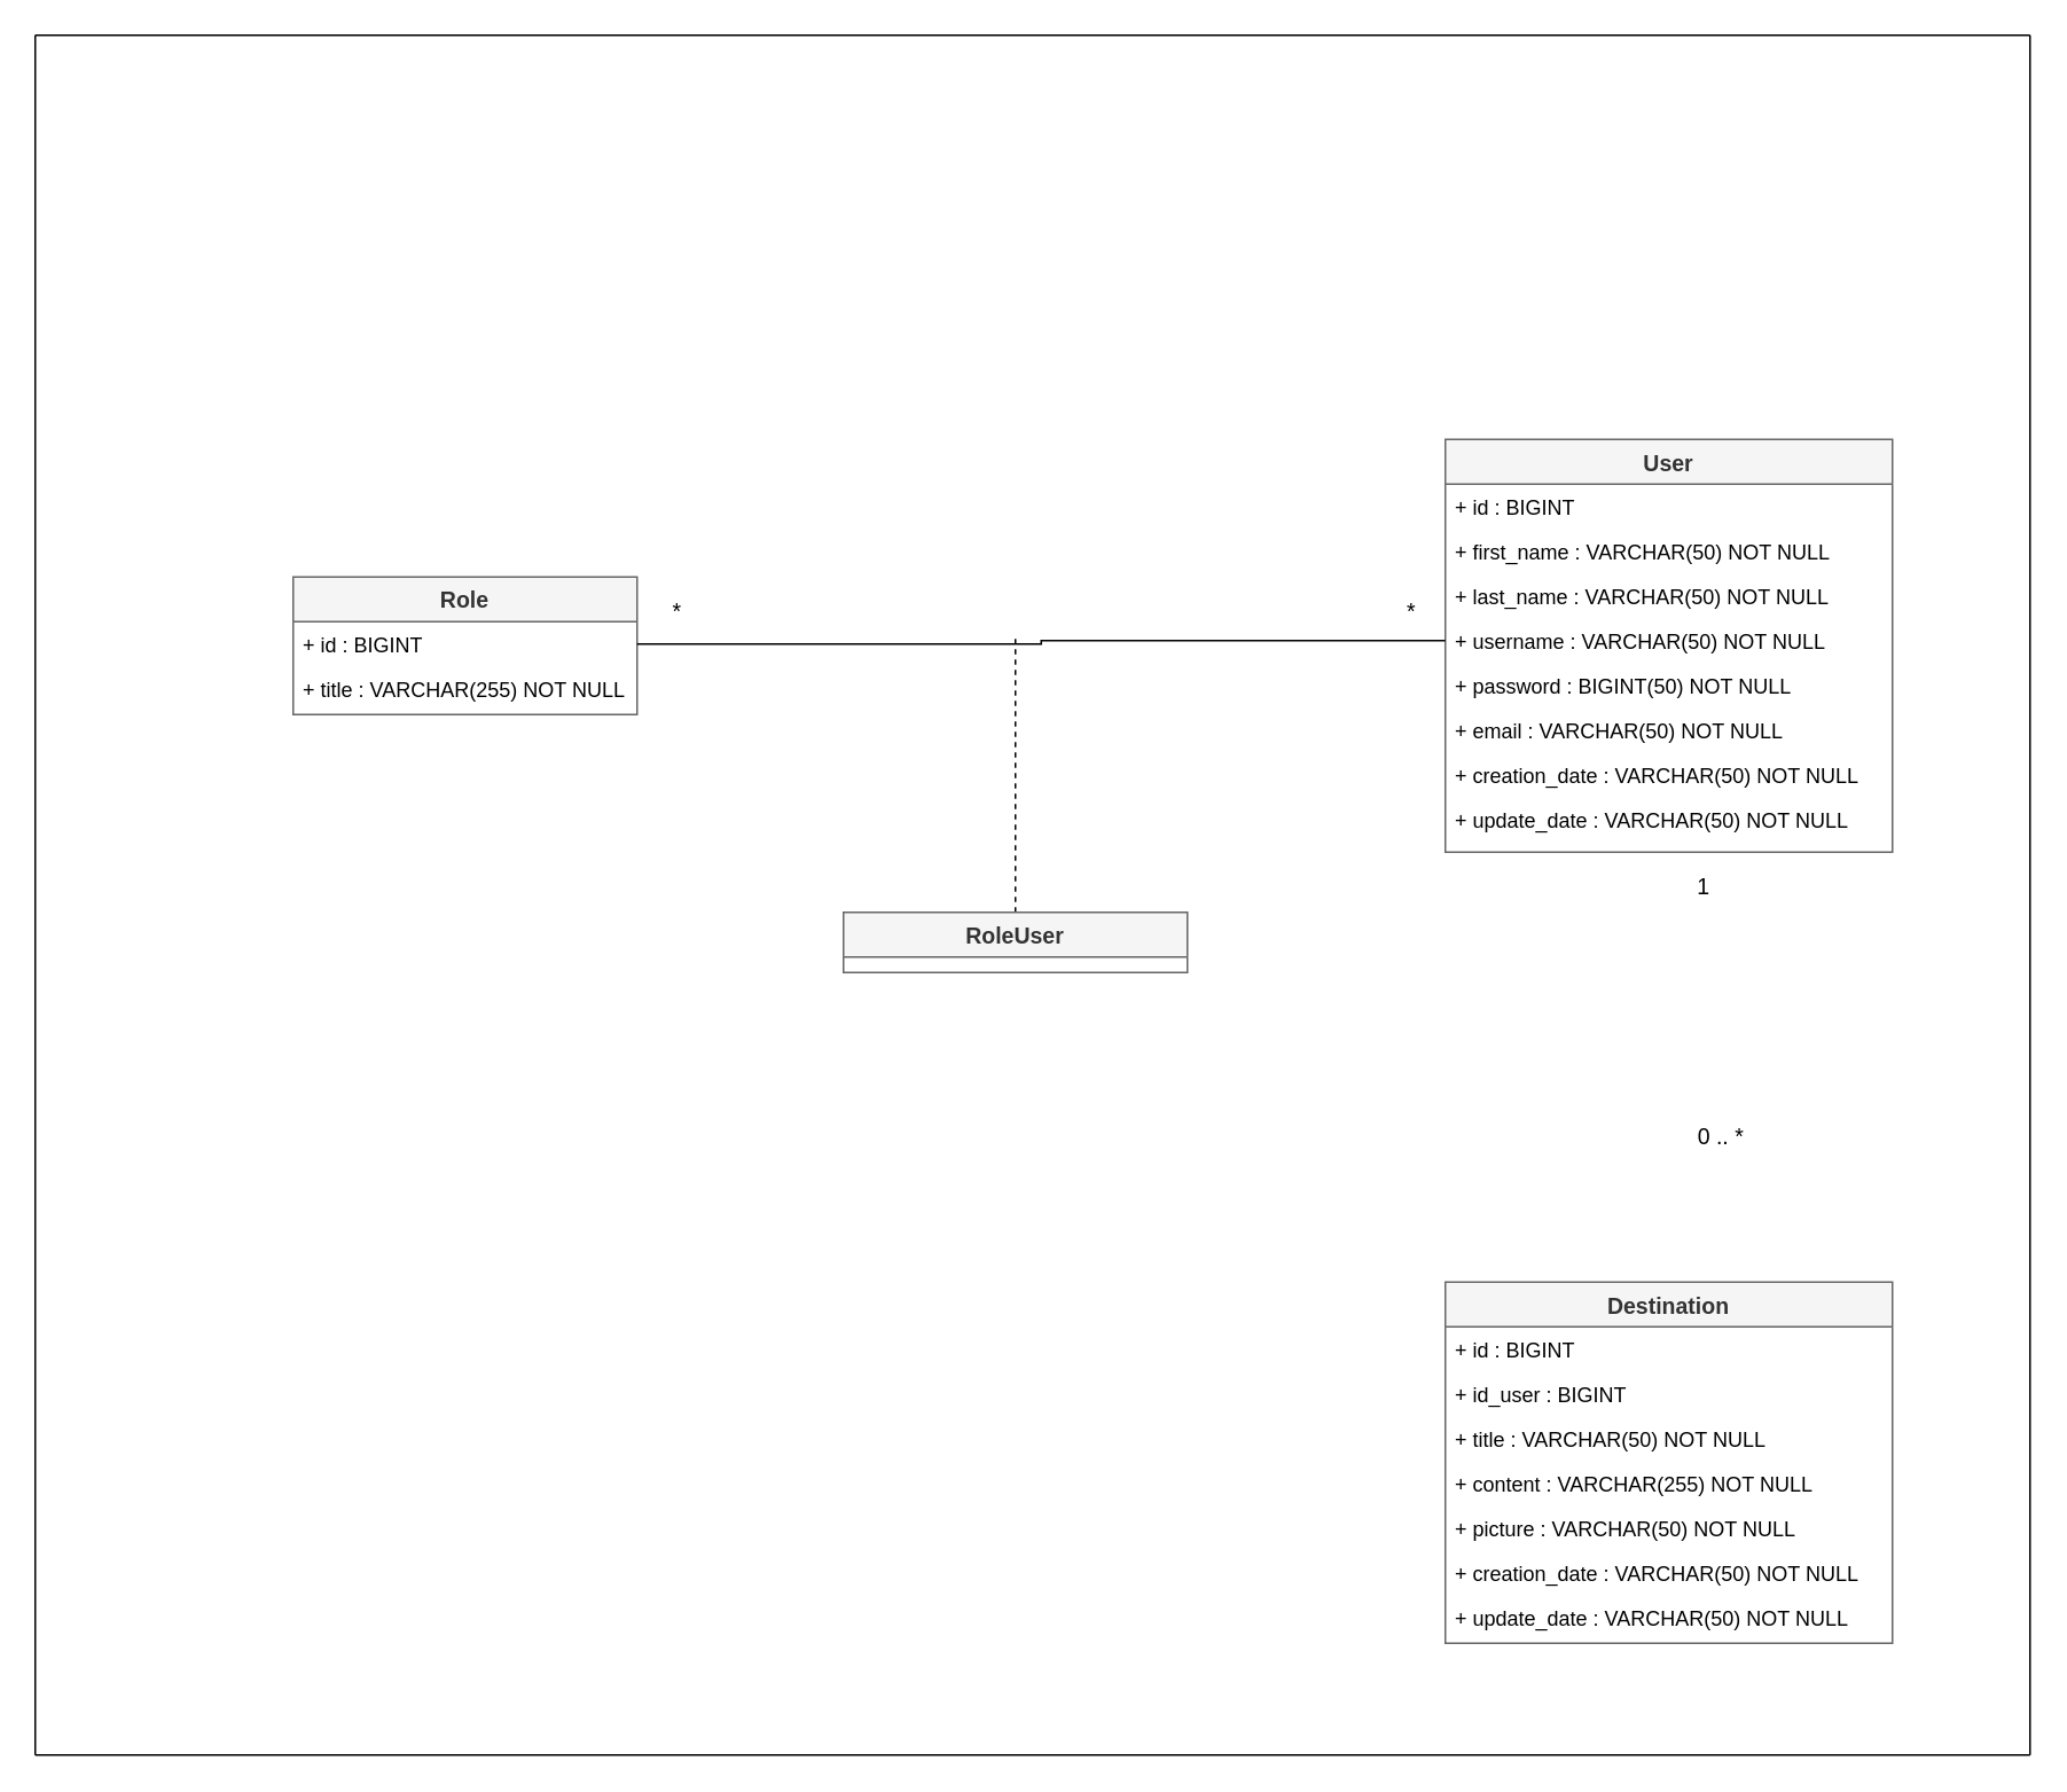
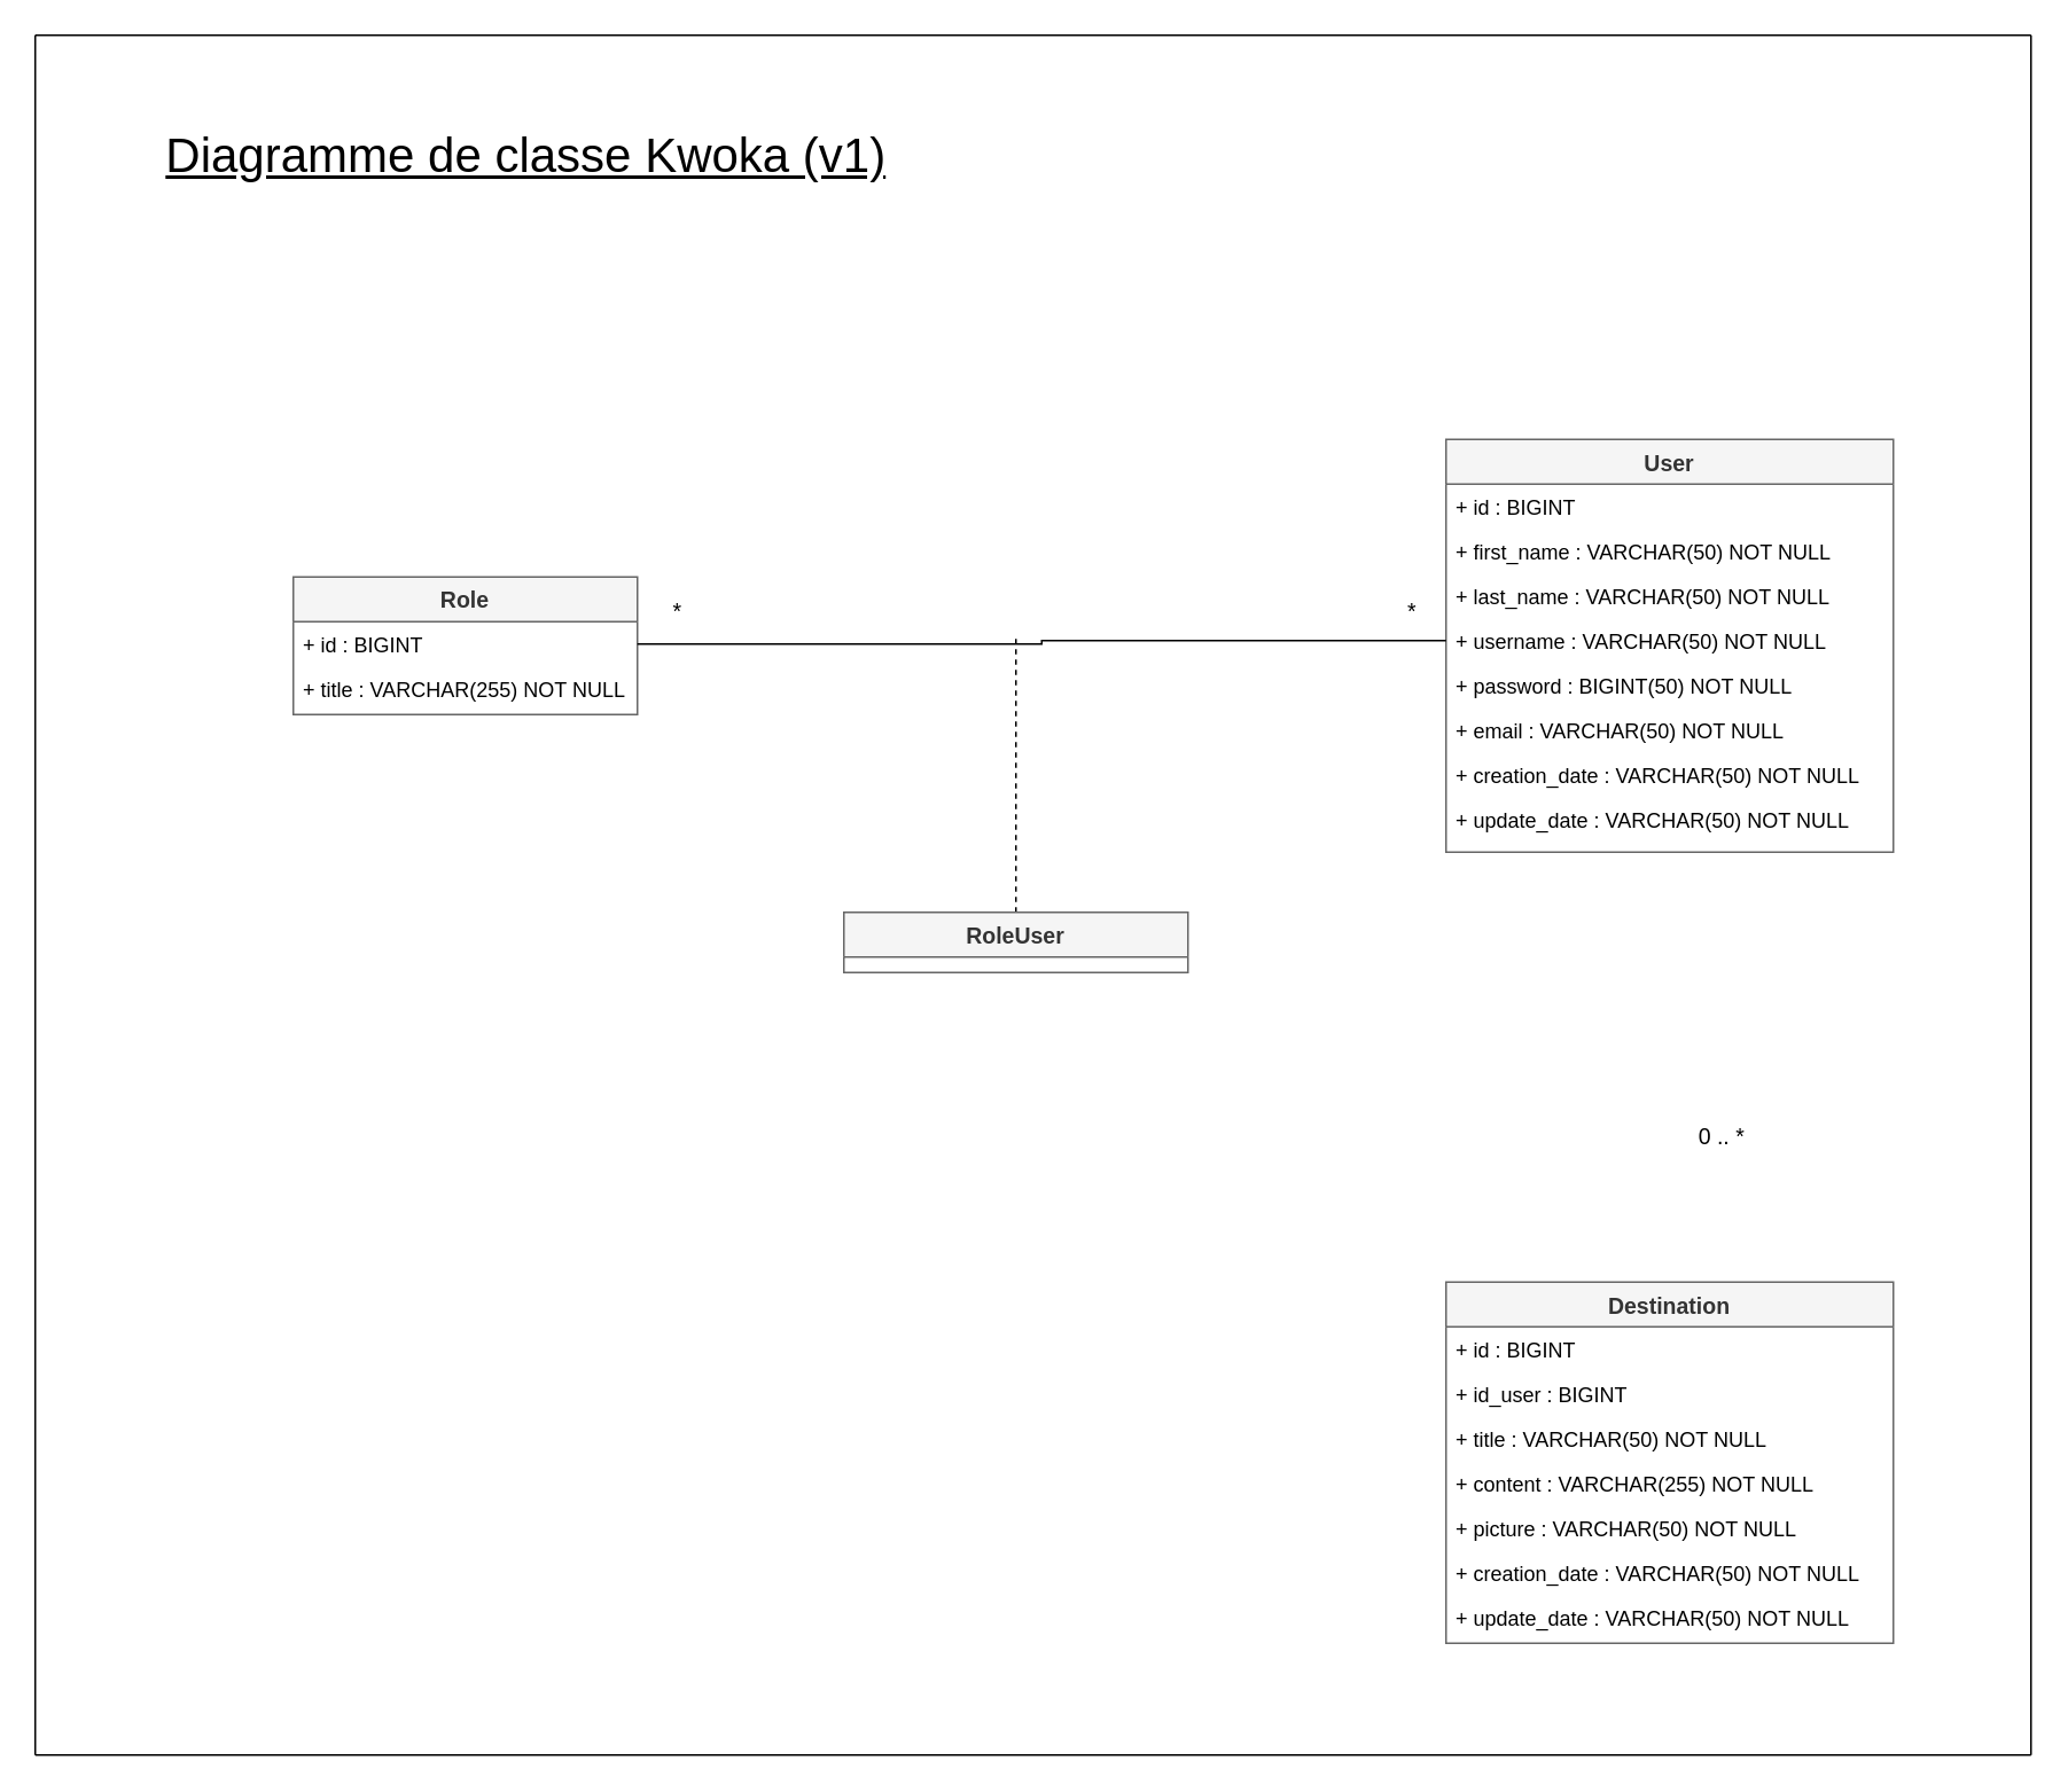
+ <mxCell id="28" value="&lt;div style=&quot;font-size: 28px&quot;&gt;Diagramme de classe Kwoka (v1)&lt;/div&gt;" style="text;html=1;align=center;verticalAlign=middle;resizable=0;points=[];autosize=1;strokeColor=none;fontSize=28;fontStyle=4" vertex="1" parent="1"><mxGeometry x="90" y="70" width="430" height="40" as="geometry" /></mxCell>
- <mxCell id="26" value="1" style="text;html=1;align=center;verticalAlign=middle;resizable=0;points=[];autosize=1;strokeColor=none;fontSize=13;" vertex="1" parent="1"><mxGeometry x="980" y="505" width="20" height="20" as="geometry" /></mxCell>
